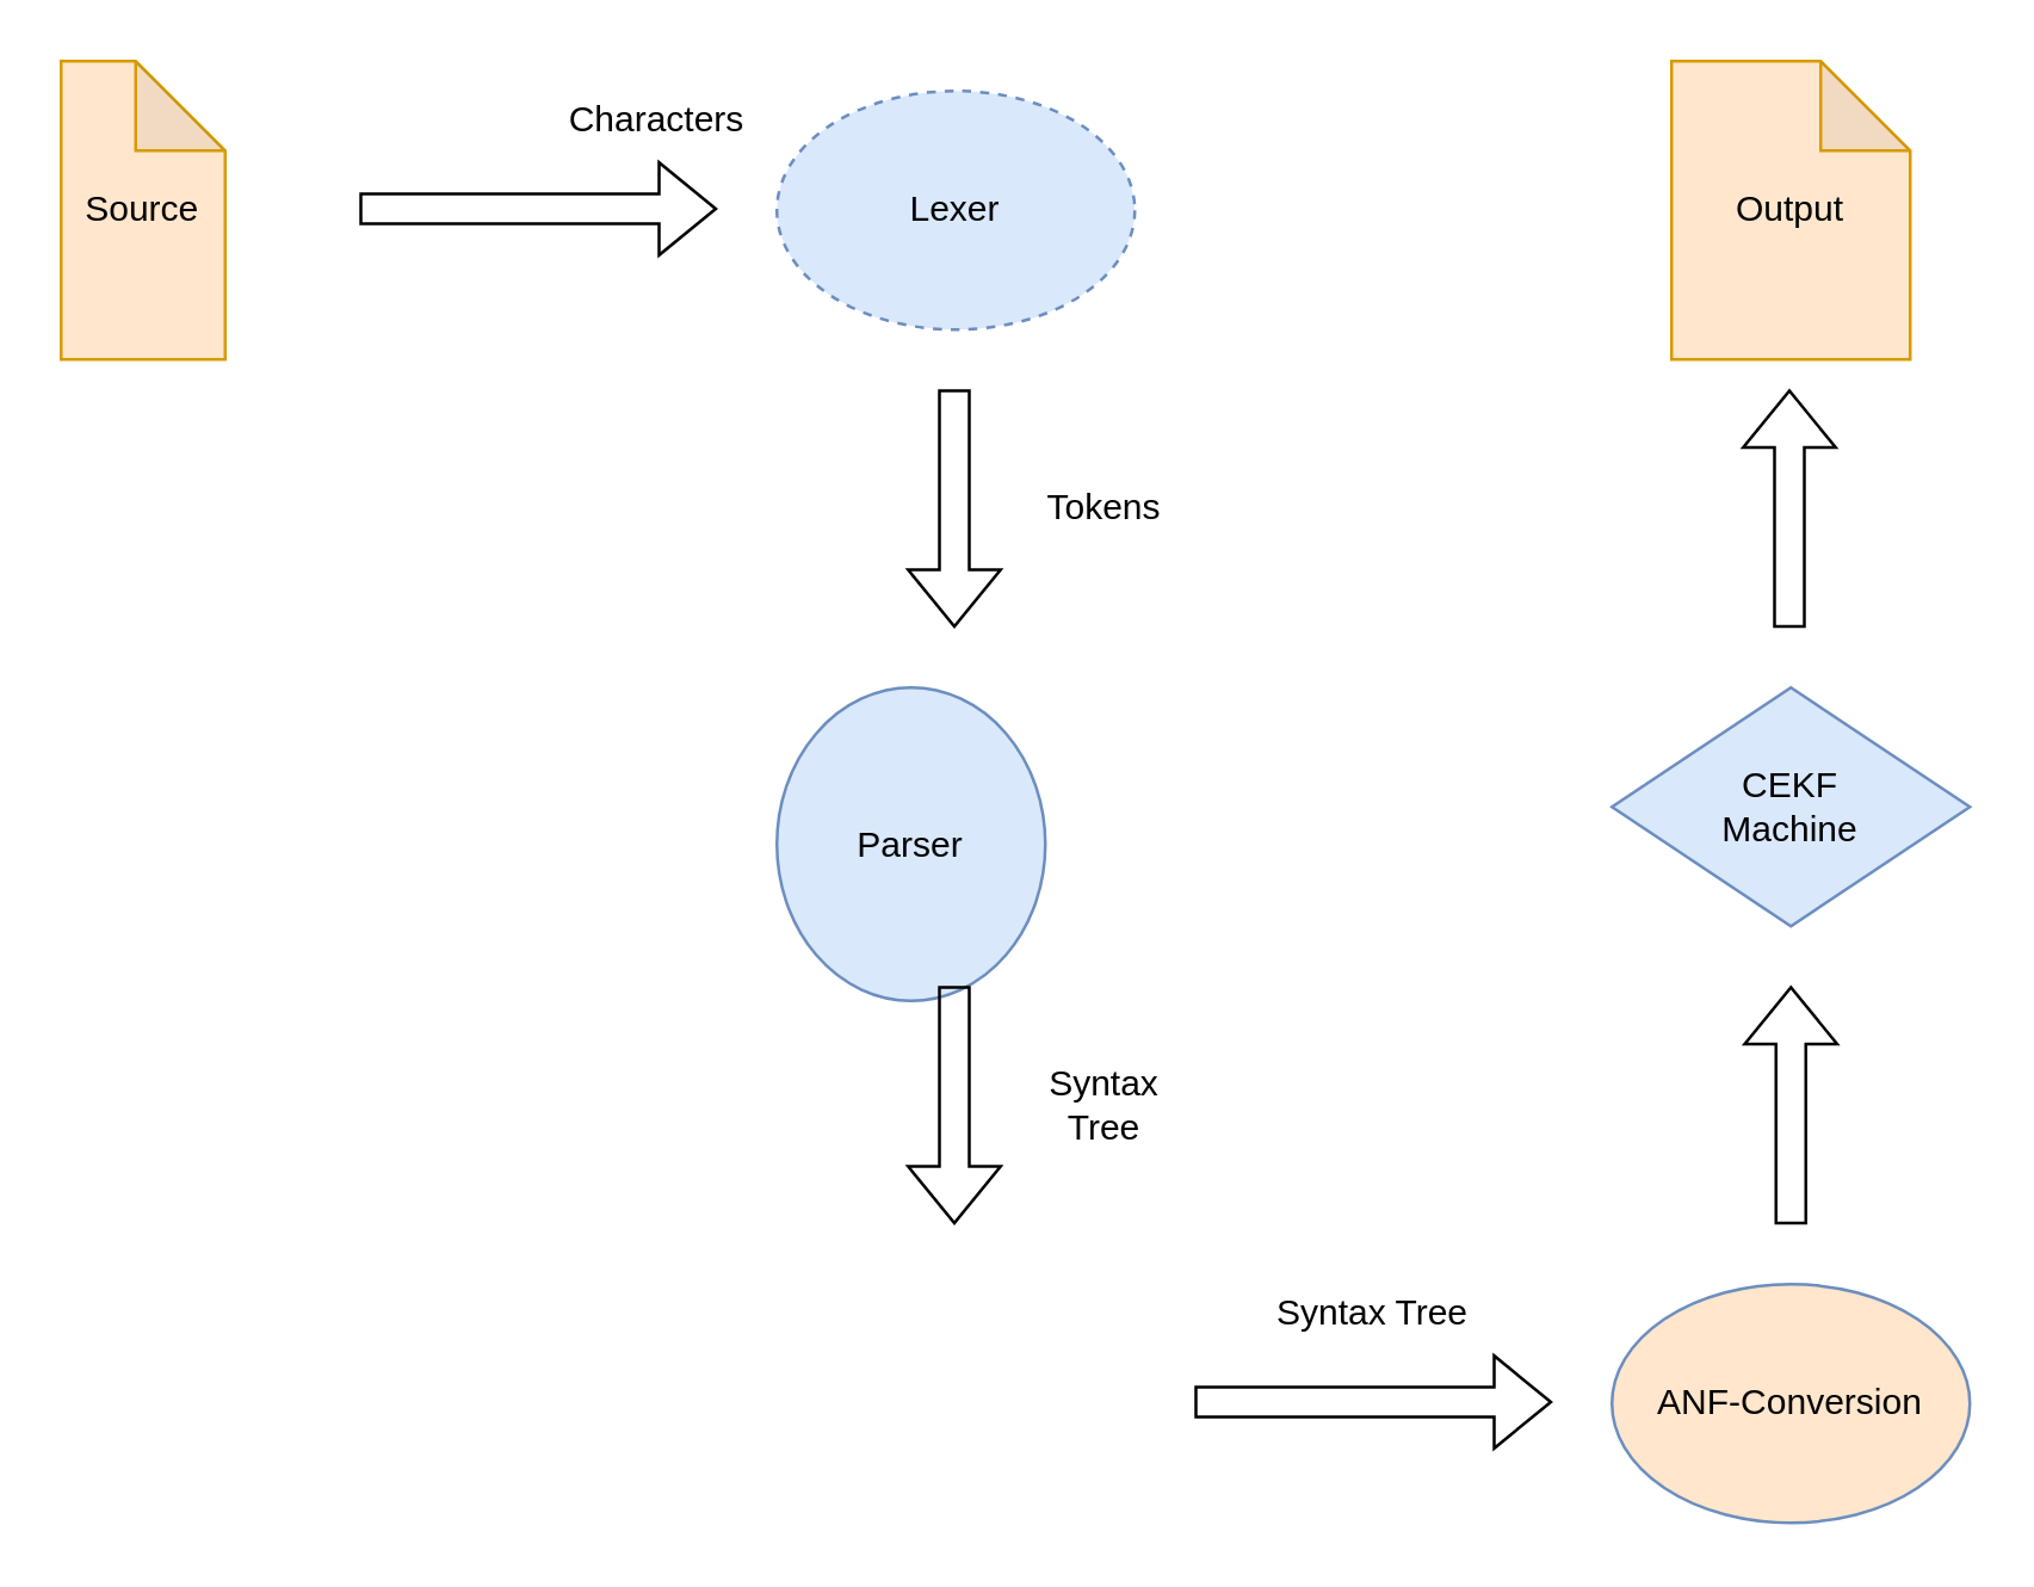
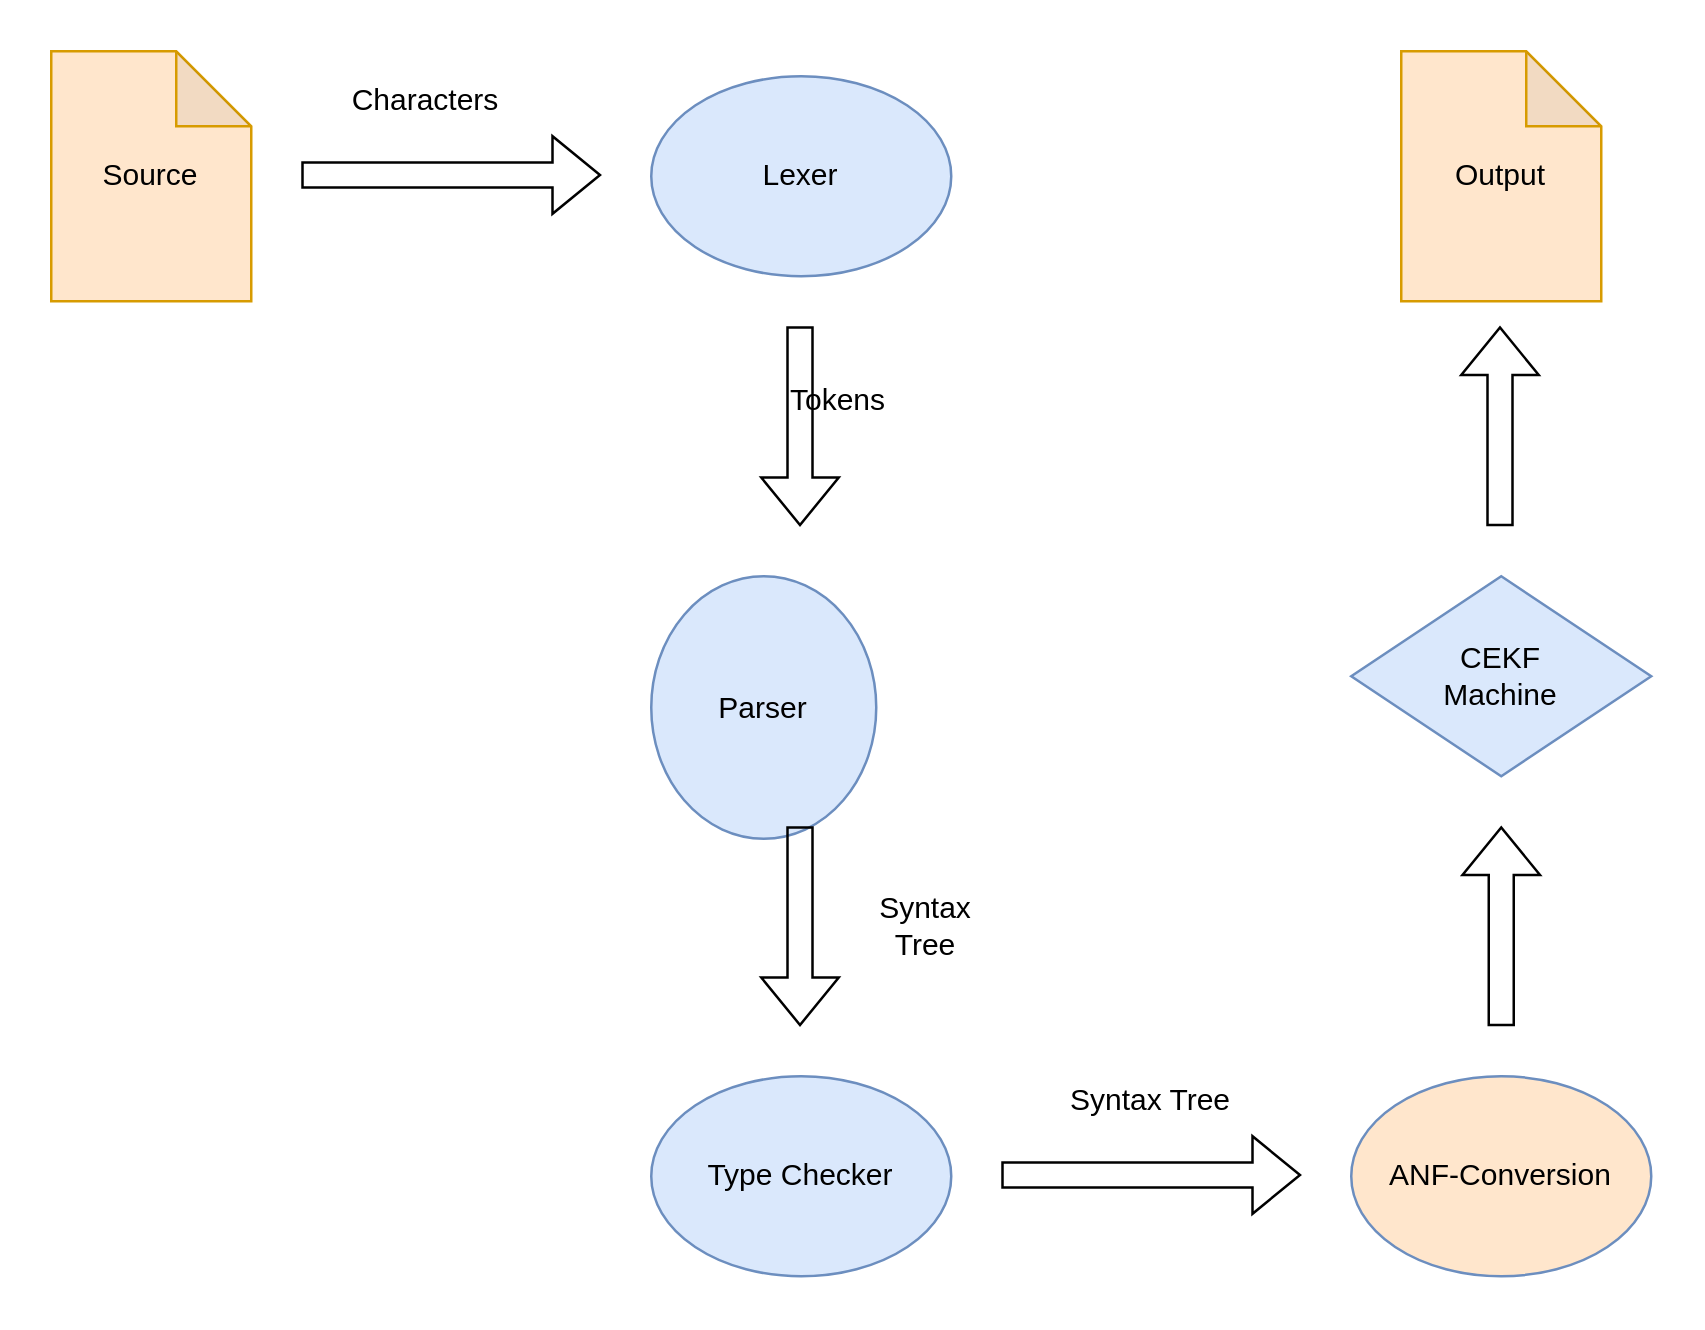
- <mxCell id="3" value="Characters" style="text;html=1;strokeColor=none;fillColor=none;align=center;verticalAlign=middle;whiteSpace=wrap;rounded=0;" vertex="1" parent="1"><mxGeometry x="190" y="30" width="60" height="20" as="geometry" /></mxCell>
+ <mxCell id="3" value="Characters" style="text;html=1;strokeColor=none;fillColor=none;align=center;verticalAlign=middle;whiteSpace=wrap;rounded=0;" vertex="1" parent="1"><mxGeometry x="140" y="30" width="60" height="20" as="geometry" /></mxCell>
- <mxCell id="2" value="Source" style="shape=note;whiteSpace=wrap;html=1;backgroundOutline=1;darkOpacity=0.05;fillColor=#ffe6cc;strokeColor=#d79b00;" vertex="1" parent="1"><mxGeometry x="20" y="20" width="55" height="100" as="geometry" /></mxCell>
+ <mxCell id="2" value="Source" style="shape=note;whiteSpace=wrap;html=1;backgroundOutline=1;darkOpacity=0.05;fillColor=#ffe6cc;strokeColor=#d79b00;" vertex="1" parent="1"><mxGeometry x="20" y="20" width="80" height="100" as="geometry" /></mxCell>
- <mxCell id="4" value="Lexer" style="ellipse;whiteSpace=wrap;html=1;fillColor=#dae8fc;strokeColor=#6c8ebf;dashed=1;" vertex="1" parent="1"><mxGeometry x="260" y="30" width="120" height="80" as="geometry" /></mxCell>
+ <mxCell id="4" value="Lexer" style="ellipse;whiteSpace=wrap;html=1;fillColor=#dae8fc;strokeColor=#6c8ebf;" vertex="1" parent="1"><mxGeometry x="260" y="30" width="120" height="80" as="geometry" /></mxCell>
- <mxCell id="6" value="Tokens" style="text;html=1;strokeColor=none;fillColor=none;align=center;verticalAlign=middle;whiteSpace=wrap;rounded=0;" vertex="1" parent="1"><mxGeometry x="340" y="160" width="60" height="20" as="geometry" /></mxCell>
+ <mxCell id="6" value="Tokens" style="text;html=1;strokeColor=none;fillColor=none;align=center;verticalAlign=middle;whiteSpace=wrap;rounded=0;" vertex="1" parent="1"><mxGeometry x="305" y="150" width="60" height="20" as="geometry" /></mxCell>
+ <mxCell id="10" value="Type Checker" style="ellipse;whiteSpace=wrap;html=1;fillColor=#dae8fc;strokeColor=#6c8ebf;" vertex="1" parent="1"><mxGeometry x="260" y="430" width="120" height="80" as="geometry" /></mxCell>
